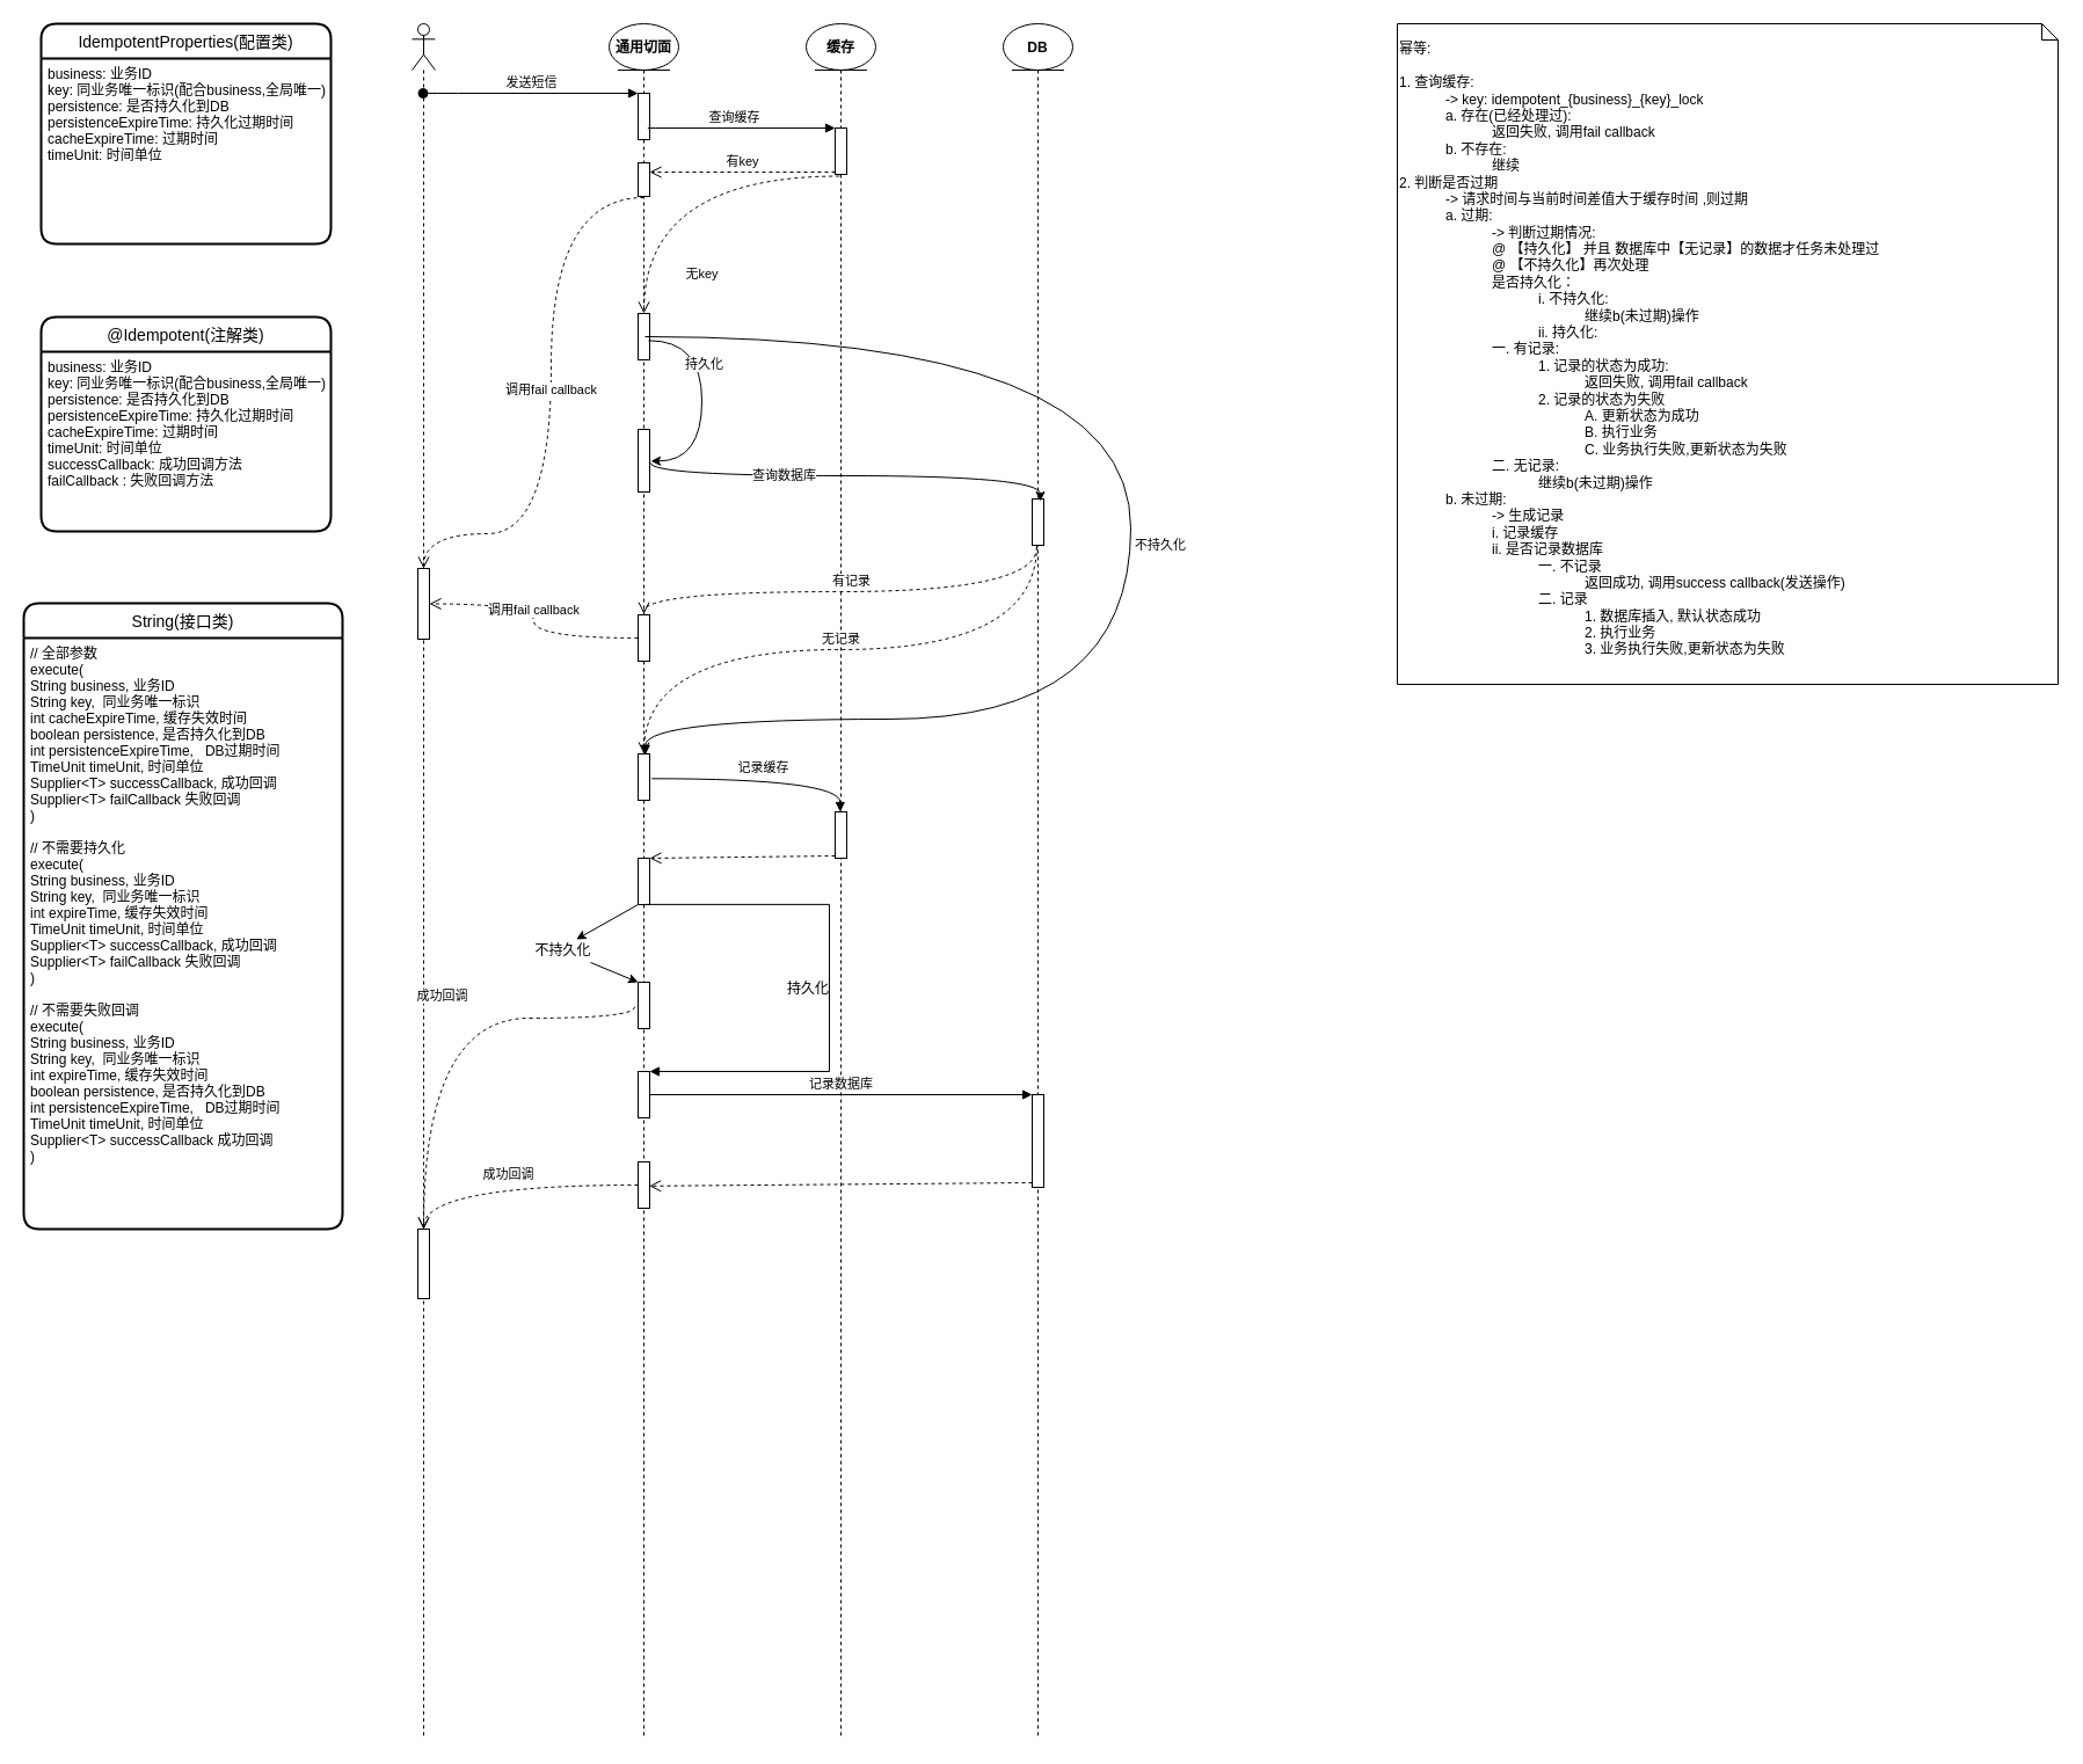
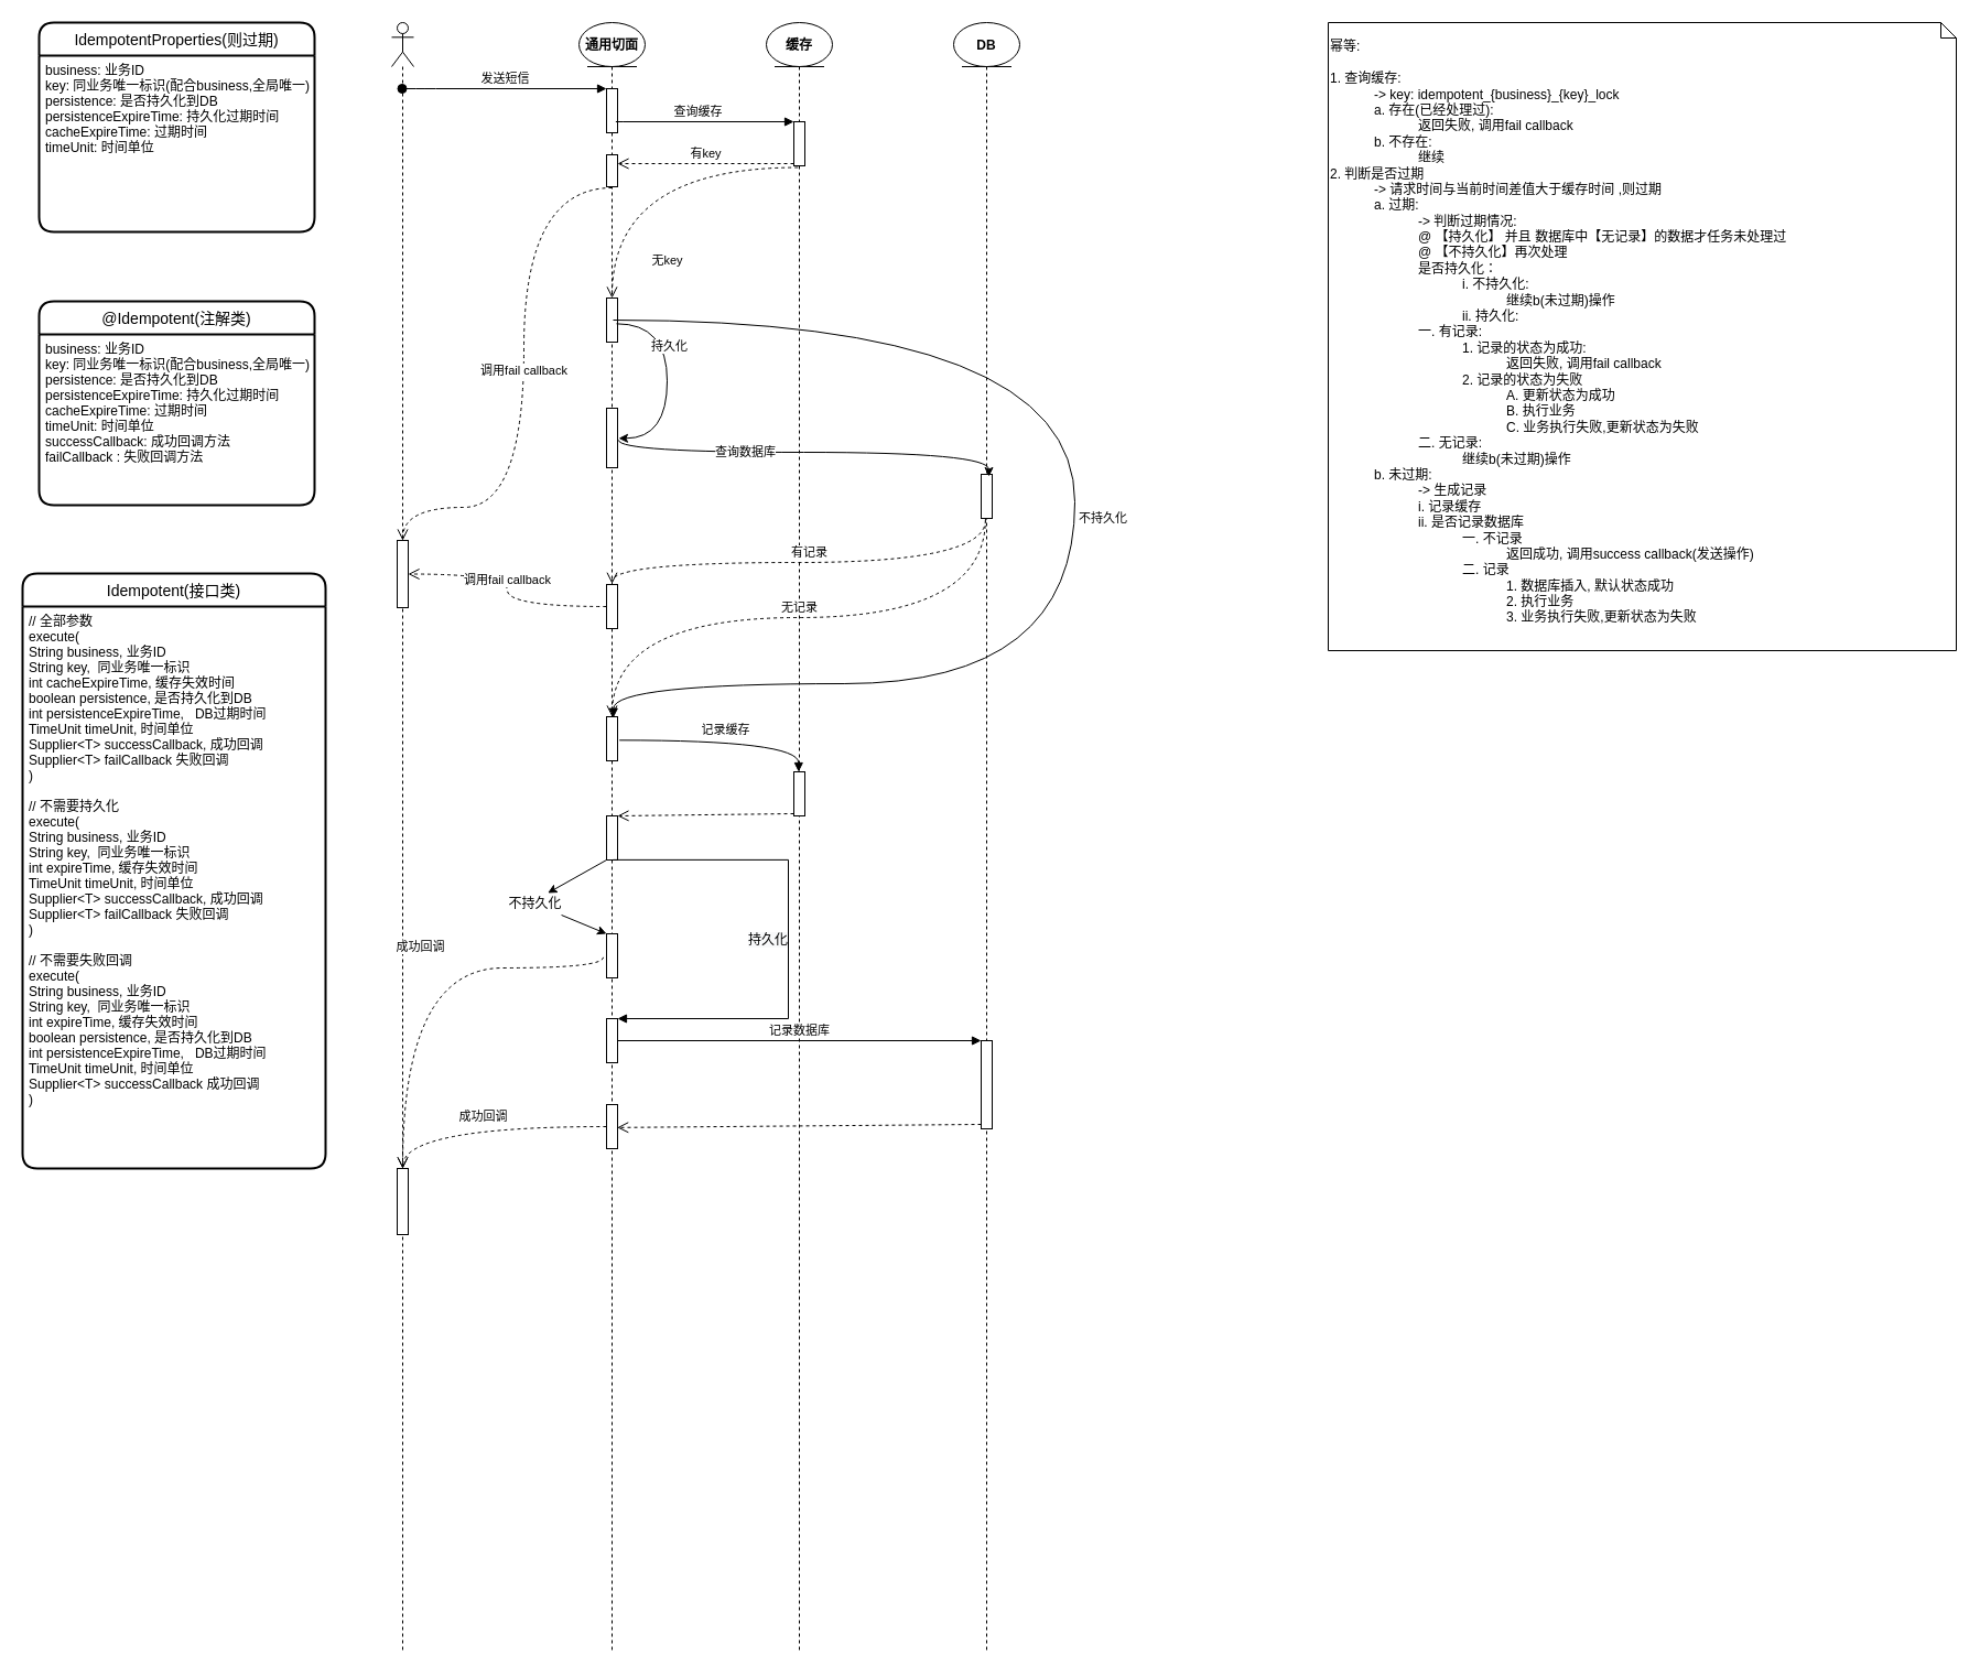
- <mxCell id="2" value="IdempotentProperties(配置类)" style="swimlane;childLayout=stackLayout;horizontal=1;startSize=30;horizontalStack=0;rounded=1;fontSize=14;fontStyle=0;strokeWidth=2;resizeParent=0;resizeLast=1;shadow=0;dashed=0;align=center;" parent="1" vertex="1"><mxGeometry x="35" y="20" width="250" height="190" as="geometry" /></mxCell>
+ <mxCell id="2" value="IdempotentProperties(则过期)" style="swimlane;childLayout=stackLayout;horizontal=1;startSize=30;horizontalStack=0;rounded=1;fontSize=14;fontStyle=0;strokeWidth=2;resizeParent=0;resizeLast=1;shadow=0;dashed=0;align=center;" parent="1" vertex="1"><mxGeometry x="35" y="20" width="250" height="190" as="geometry" /></mxCell>
- <mxCell id="6" value="String(接口类)" style="swimlane;childLayout=stackLayout;horizontal=1;startSize=30;horizontalStack=0;rounded=1;fontSize=14;fontStyle=0;strokeWidth=2;resizeParent=0;resizeLast=1;shadow=0;dashed=0;align=center;" parent="1" vertex="1"><mxGeometry x="20" y="520" width="275" height="540" as="geometry" /></mxCell>
+ <mxCell id="6" value="Idempotent(接口类)" style="swimlane;childLayout=stackLayout;horizontal=1;startSize=30;horizontalStack=0;rounded=1;fontSize=14;fontStyle=0;strokeWidth=2;resizeParent=0;resizeLast=1;shadow=0;dashed=0;align=center;" parent="1" vertex="1"><mxGeometry x="20" y="520" width="275" height="540" as="geometry" /></mxCell>
